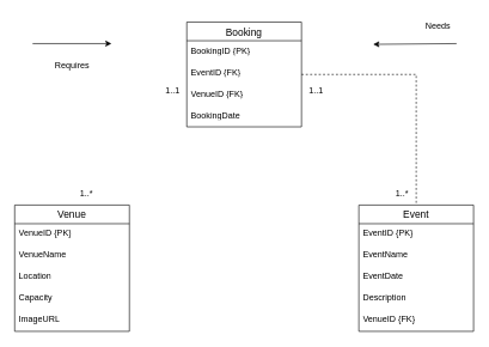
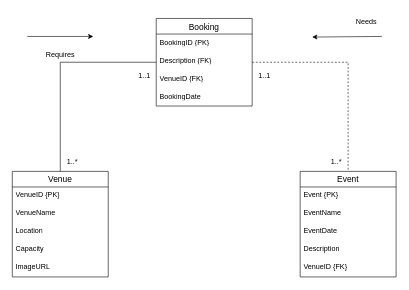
- <mxCell id="18" value="EventID {FK}" style="text;strokeColor=none;fillColor=none;spacingLeft=4;spacingRight=4;overflow=hidden;rotatable=0;points=[[0,0.5],[1,0.5]];portConstraint=eastwest;fontSize=12;whiteSpace=wrap;html=1;" parent="16" vertex="1"><mxGeometry y="56" width="160" height="30" as="geometry" /></mxCell>
+ <mxCell id="18" value="Description {FK}" style="text;strokeColor=none;fillColor=none;spacingLeft=4;spacingRight=4;overflow=hidden;rotatable=0;points=[[0,0.5],[1,0.5]];portConstraint=eastwest;fontSize=12;whiteSpace=wrap;html=1;" parent="16" vertex="1"><mxGeometry y="56" width="160" height="30" as="geometry" /></mxCell>
+ <mxCell id="14" style="edgeStyle=orthogonalEdgeStyle;rounded=0;orthogonalLoop=1;jettySize=auto;html=1;entryX=0.5;entryY=0;entryDx=0;entryDy=0;endArrow=none;startFill=0;" parent="1" source="16" target="2" edge="1"><mxGeometry relative="1" as="geometry" /></mxCell>
- <mxCell id="9" value="EventID {PK}" style="text;strokeColor=none;fillColor=none;spacingLeft=4;spacingRight=4;overflow=hidden;rotatable=0;points=[[0,0.5],[1,0.5]];portConstraint=eastwest;fontSize=12;whiteSpace=wrap;html=1;" parent="8" vertex="1"><mxGeometry y="26" width="160" height="30" as="geometry" /></mxCell>
+ <mxCell id="9" value="Event {PK}" style="text;strokeColor=none;fillColor=none;spacingLeft=4;spacingRight=4;overflow=hidden;rotatable=0;points=[[0,0.5],[1,0.5]];portConstraint=eastwest;fontSize=12;whiteSpace=wrap;html=1;" parent="8" vertex="1"><mxGeometry y="26" width="160" height="30" as="geometry" /></mxCell>
